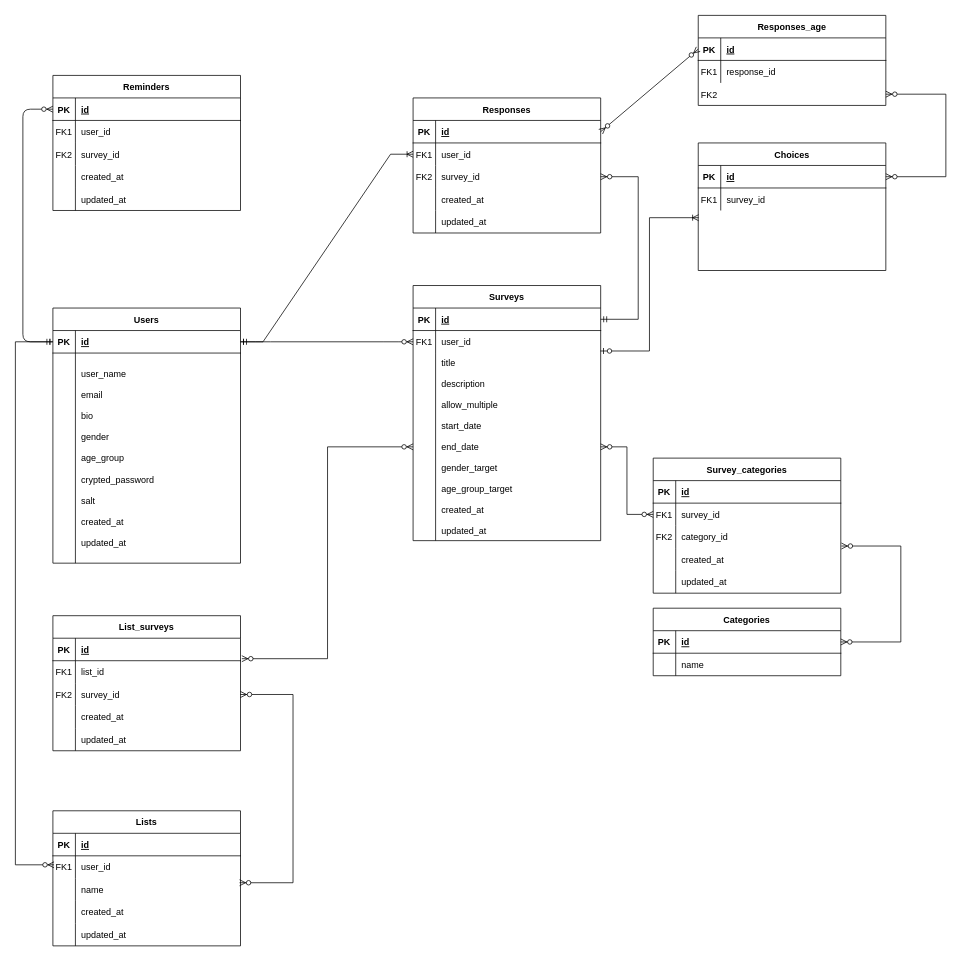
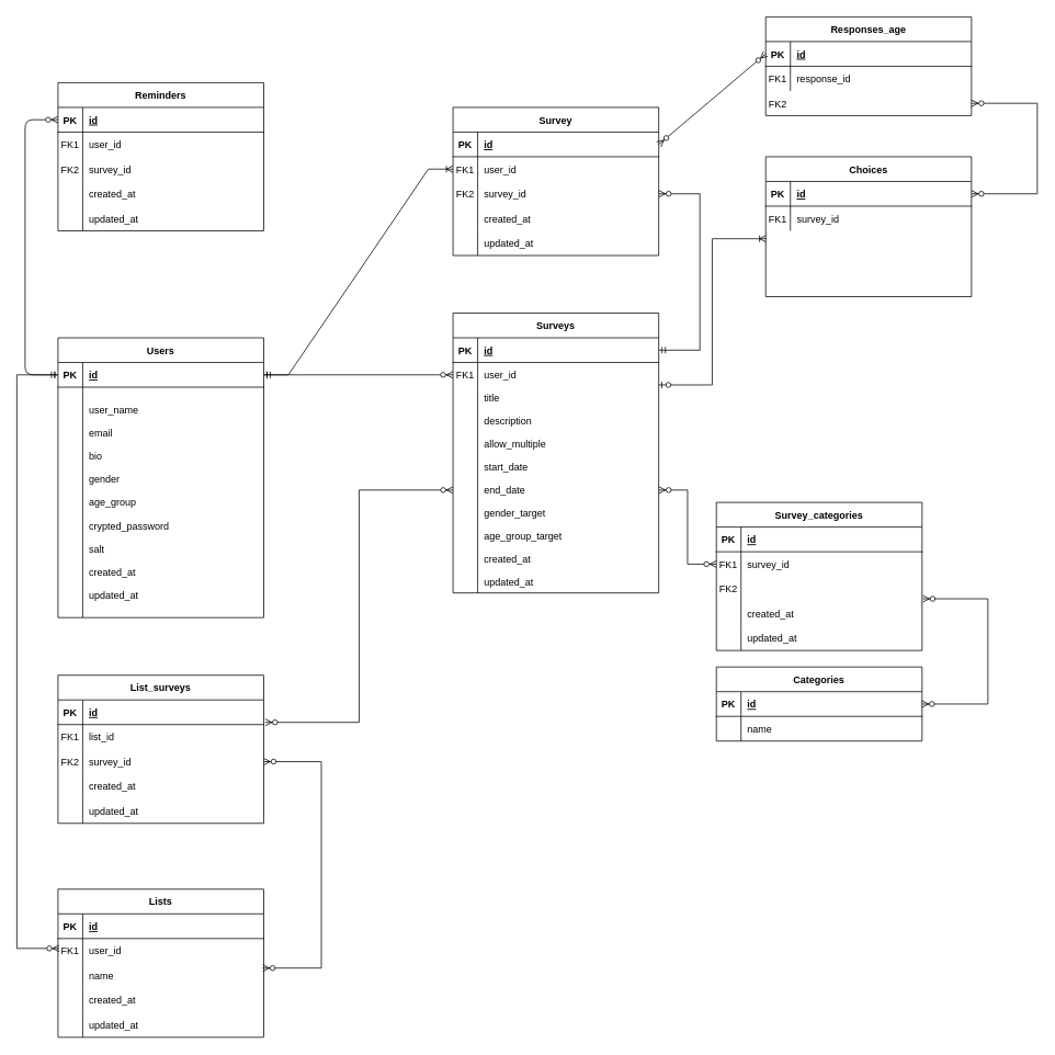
- <mxCell id="69" value="Responses" style="shape=table;startSize=30;container=1;collapsible=1;childLayout=tableLayout;fixedRows=1;rowLines=0;fontStyle=1;align=center;resizeLast=1;" parent="1" vertex="1"><mxGeometry x="550" y="130" width="250" height="180" as="geometry"><mxRectangle x="380" y="620" width="140" height="30" as="alternateBounds" /></mxGeometry></mxCell>
+ <mxCell id="69" value="Survey" style="shape=table;startSize=30;container=1;collapsible=1;childLayout=tableLayout;fixedRows=1;rowLines=0;fontStyle=1;align=center;resizeLast=1;" parent="1" vertex="1"><mxGeometry x="550" y="130" width="250" height="180" as="geometry"><mxRectangle x="380" y="620" width="140" height="30" as="alternateBounds" /></mxGeometry></mxCell>
- <mxCell id="94" value="category_id" style="shape=partialRectangle;overflow=hidden;connectable=0;fillColor=none;top=0;left=0;bottom=0;right=0;align=left;spacingLeft=6;" parent="92" vertex="1"><mxGeometry x="30" width="220" height="30" as="geometry"><mxRectangle width="220" height="30" as="alternateBounds" /></mxGeometry></mxCell>
